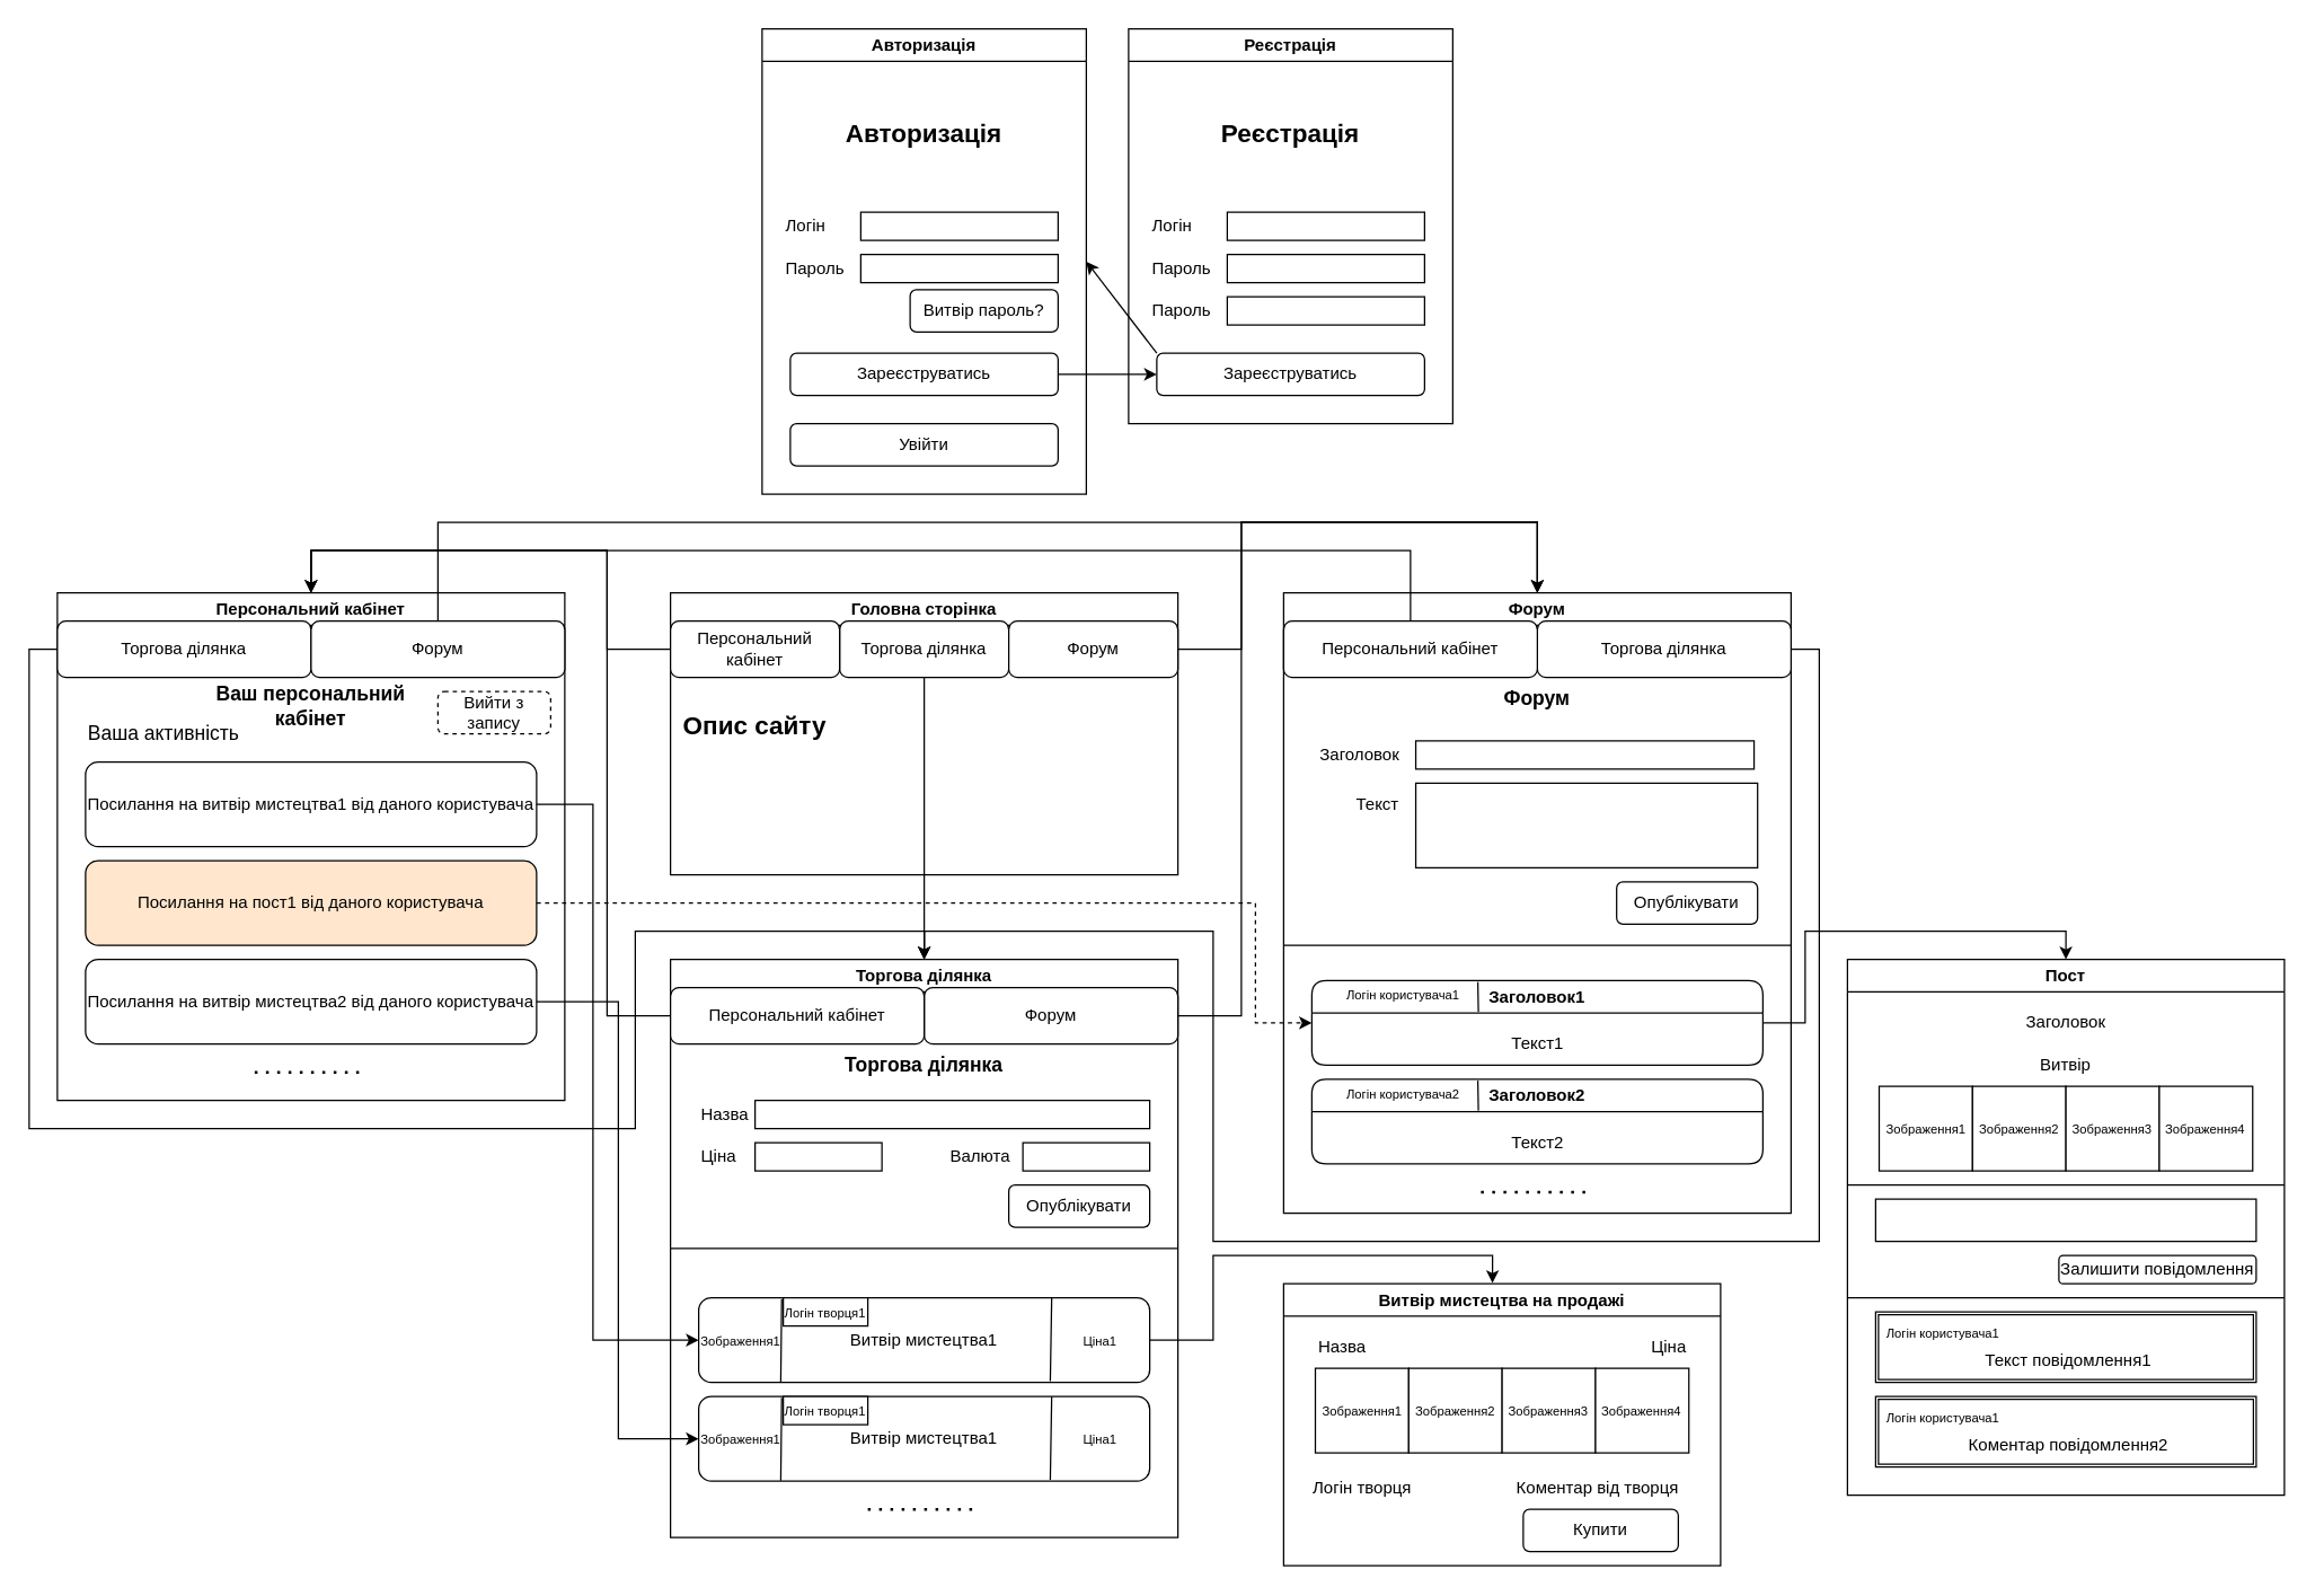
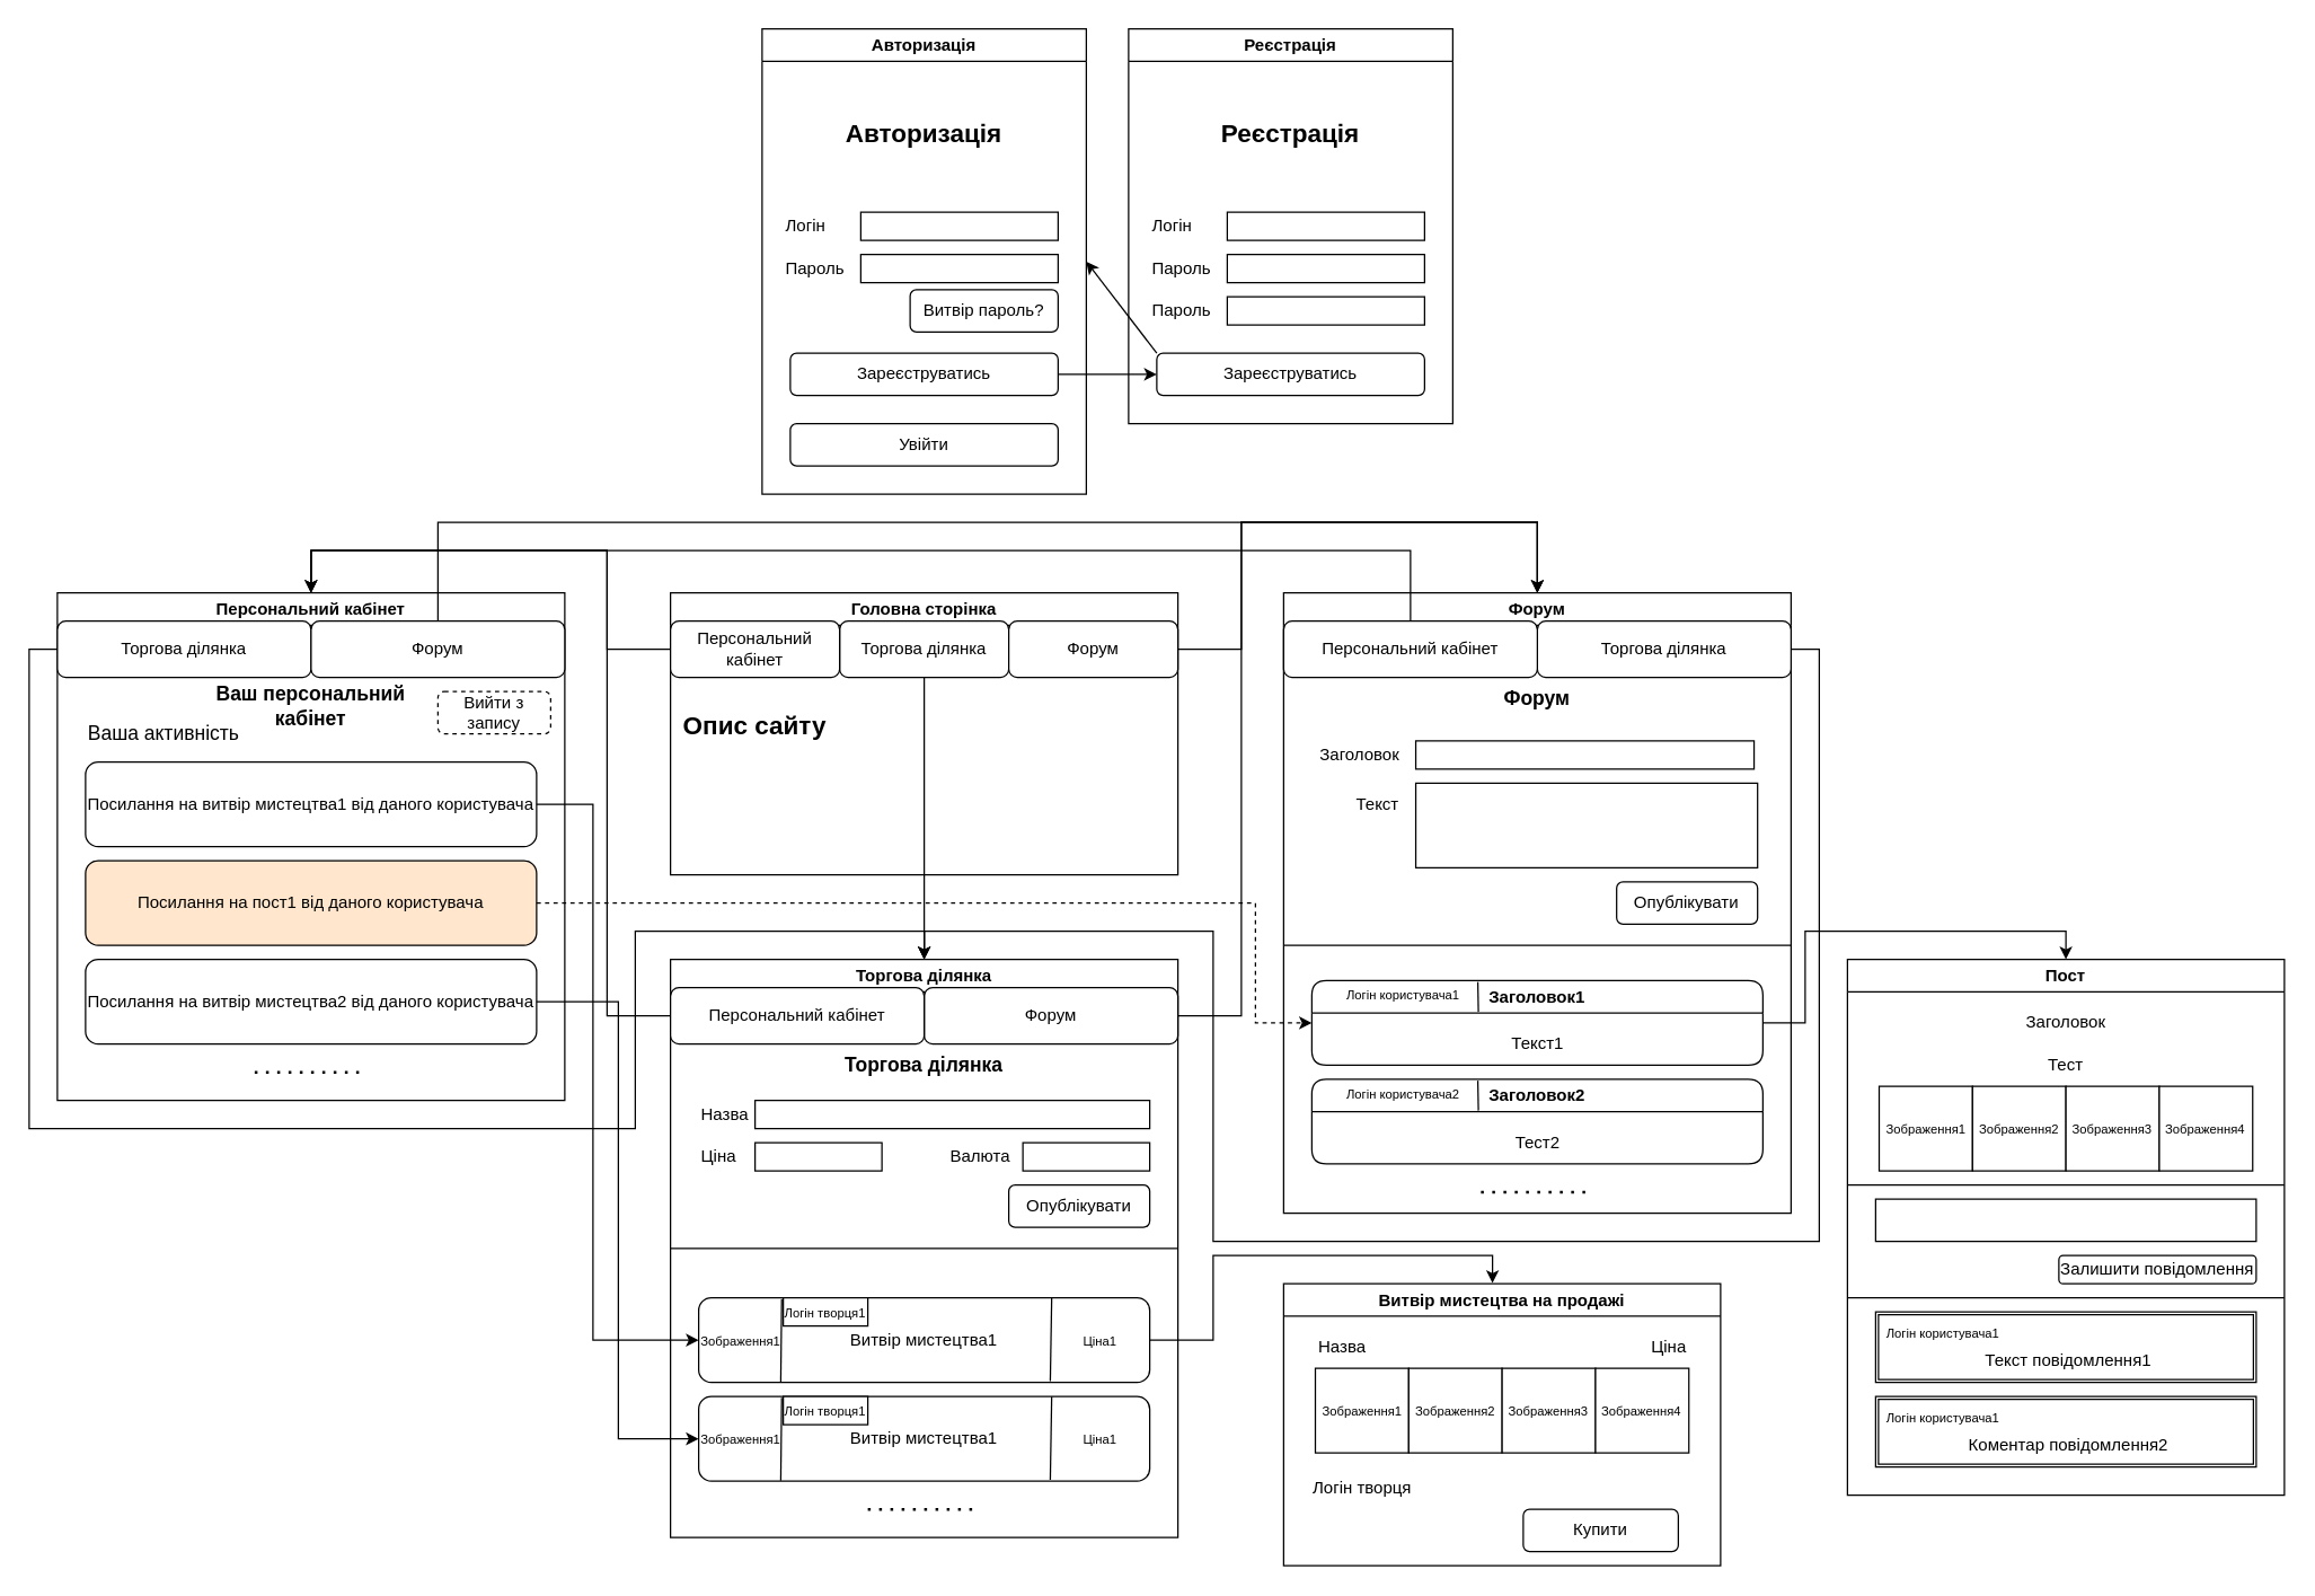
- <mxCell id="108" value="Витвір" style="text;html=1;strokeColor=none;fillColor=none;align=center;verticalAlign=middle;whiteSpace=wrap;rounded=0;" vertex="1" parent="106"><mxGeometry x="125" y="60" width="60" height="30" as="geometry" /></mxCell>
+ <mxCell id="108" value="Тест" style="text;html=1;strokeColor=none;fillColor=none;align=center;verticalAlign=middle;whiteSpace=wrap;rounded=0;" vertex="1" parent="106"><mxGeometry x="125" y="60" width="60" height="30" as="geometry" /></mxCell>
- <mxCell id="39" value="Текст2" style="text;html=1;align=center;verticalAlign=middle;resizable=0;points=[];autosize=1;strokeColor=none;fillColor=none;" vertex="1" parent="38"><mxGeometry x="130" y="30" width="60" height="30" as="geometry" /></mxCell>
+ <mxCell id="39" value="Тест2" style="text;html=1;align=center;verticalAlign=middle;resizable=0;points=[];autosize=1;strokeColor=none;fillColor=none;" vertex="1" parent="38"><mxGeometry x="130" y="30" width="60" height="30" as="geometry" /></mxCell>
- <mxCell id="102" value="Коментар від творця" style="text;html=1;strokeColor=none;fillColor=none;align=center;verticalAlign=middle;whiteSpace=wrap;rounded=0;" vertex="1" parent="95"><mxGeometry x="157.5" y="130" width="130" height="30" as="geometry" /></mxCell>
